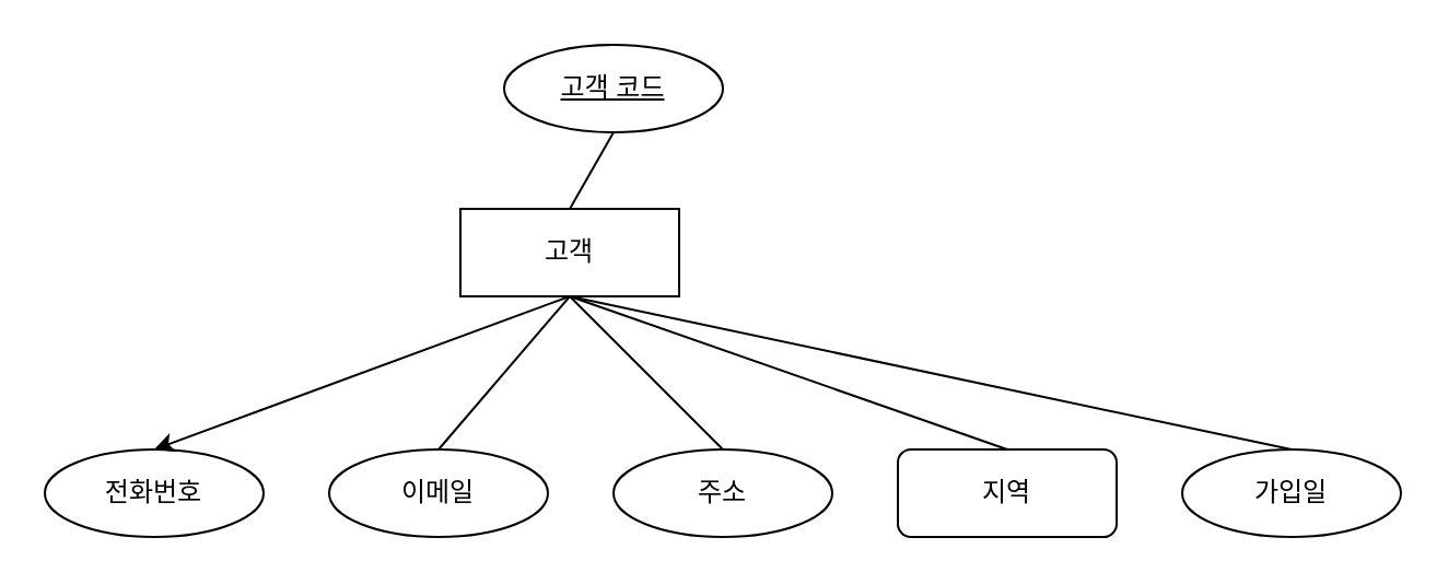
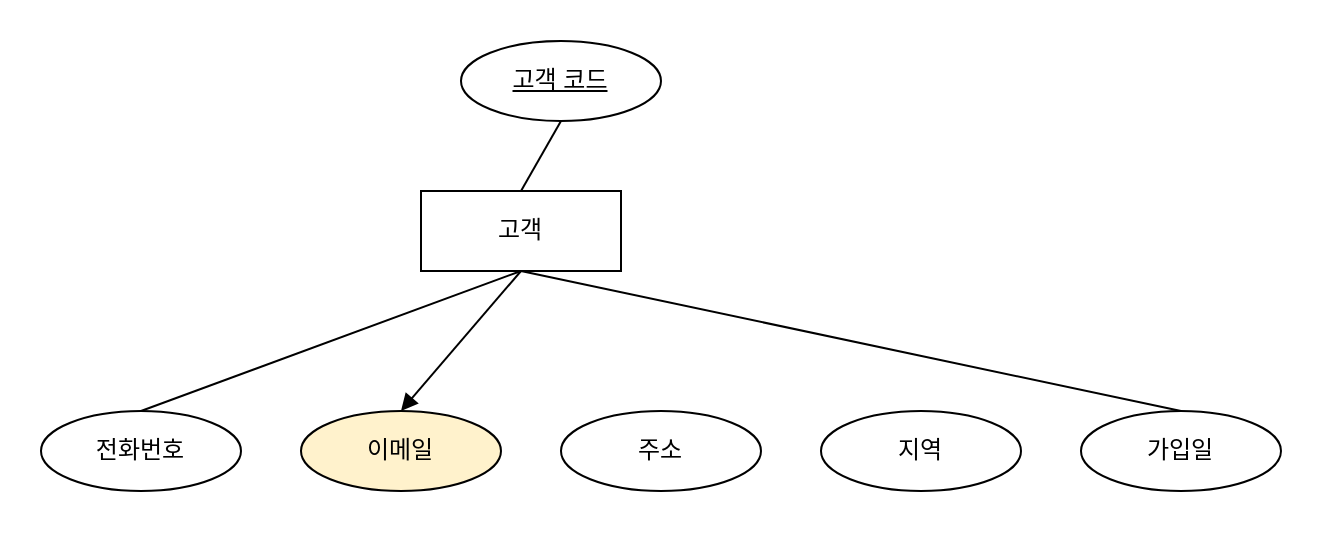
- <mxCell id="10" value="" style="endArrow=none;html=1;rounded=0;exitX=0.5;exitY=1;exitDx=0;exitDy=0;entryX=0.5;entryY=0;entryDx=0;entryDy=0;" edge="1" parent="1" source="2" target="4"><mxGeometry relative="1" as="geometry"><mxPoint x="210" y="405" as="sourcePoint" /><mxPoint x="370" y="405" as="targetPoint" /></mxGeometry></mxCell>
- <mxCell id="11" value="" style="endArrow=none;html=1;rounded=0;entryX=0.5;entryY=0;entryDx=0;entryDy=0;exitX=0.5;exitY=1;exitDx=0;exitDy=0;" edge="1" parent="1" source="2" target="3"><mxGeometry relative="1" as="geometry"><mxPoint x="200" y="165" as="sourcePoint" /><mxPoint x="340" y="215" as="targetPoint" /></mxGeometry></mxCell>
- <mxCell id="8" value="" style="endArrow=none;html=1;rounded=0;exitX=0.5;exitY=1;exitDx=0;exitDy=0;entryX=0.5;entryY=0;entryDx=0;entryDy=0;" edge="1" parent="1" source="2" target="6"><mxGeometry relative="1" as="geometry"><mxPoint x="220" y="185" as="sourcePoint" /><mxPoint x="-40" y="225" as="targetPoint" /></mxGeometry></mxCell>
+ <mxCell id="8" value="" style="endArrow=block;html=1;rounded=0;exitX=0.5;exitY=1;exitDx=0;exitDy=0;entryX=0.5;entryY=0;entryDx=0;entryDy=0;" edge="1" parent="1" source="2" target="6"><mxGeometry relative="1" as="geometry"><mxPoint x="220" y="185" as="sourcePoint" /><mxPoint x="-40" y="225" as="targetPoint" /></mxGeometry></mxCell>
- <mxCell id="7" value="" style="endArrow=classic;html=1;rounded=0;exitX=0.5;exitY=1;exitDx=0;exitDy=0;entryX=0.5;entryY=0;entryDx=0;entryDy=0;" edge="1" parent="1" source="2" target="5"><mxGeometry relative="1" as="geometry"><mxPoint x="210" y="175" as="sourcePoint" /><mxPoint x="-50" y="215" as="targetPoint" /></mxGeometry></mxCell>
+ <mxCell id="7" value="" style="endArrow=none;html=1;rounded=0;exitX=0.5;exitY=1;exitDx=0;exitDy=0;entryX=0.5;entryY=0;entryDx=0;entryDy=0;" edge="1" parent="1" source="2" target="5"><mxGeometry relative="1" as="geometry"><mxPoint x="210" y="175" as="sourcePoint" /><mxPoint x="-50" y="215" as="targetPoint" /></mxGeometry></mxCell>
- <mxCell id="6" value="이메일" style="ellipse;whiteSpace=wrap;html=1;align=center;fontStyle=0;" vertex="1" parent="1"><mxGeometry x="150" y="205" width="100" height="40" as="geometry" /></mxCell>
+ <mxCell id="6" value="이메일" style="ellipse;whiteSpace=wrap;html=1;align=center;fontStyle=0;fillColor=#fff2cc;" vertex="1" parent="1"><mxGeometry x="150" y="205" width="100" height="40" as="geometry" /></mxCell>
- <mxCell id="3" value="지역" style="whiteSpace=wrap;html=1;align=center;rounded=1;" vertex="1" parent="1"><mxGeometry x="410" y="205" width="100" height="40" as="geometry" /></mxCell>
+ <mxCell id="3" value="지역" style="ellipse;whiteSpace=wrap;html=1;align=center;" vertex="1" parent="1"><mxGeometry x="410" y="205" width="100" height="40" as="geometry" /></mxCell>
